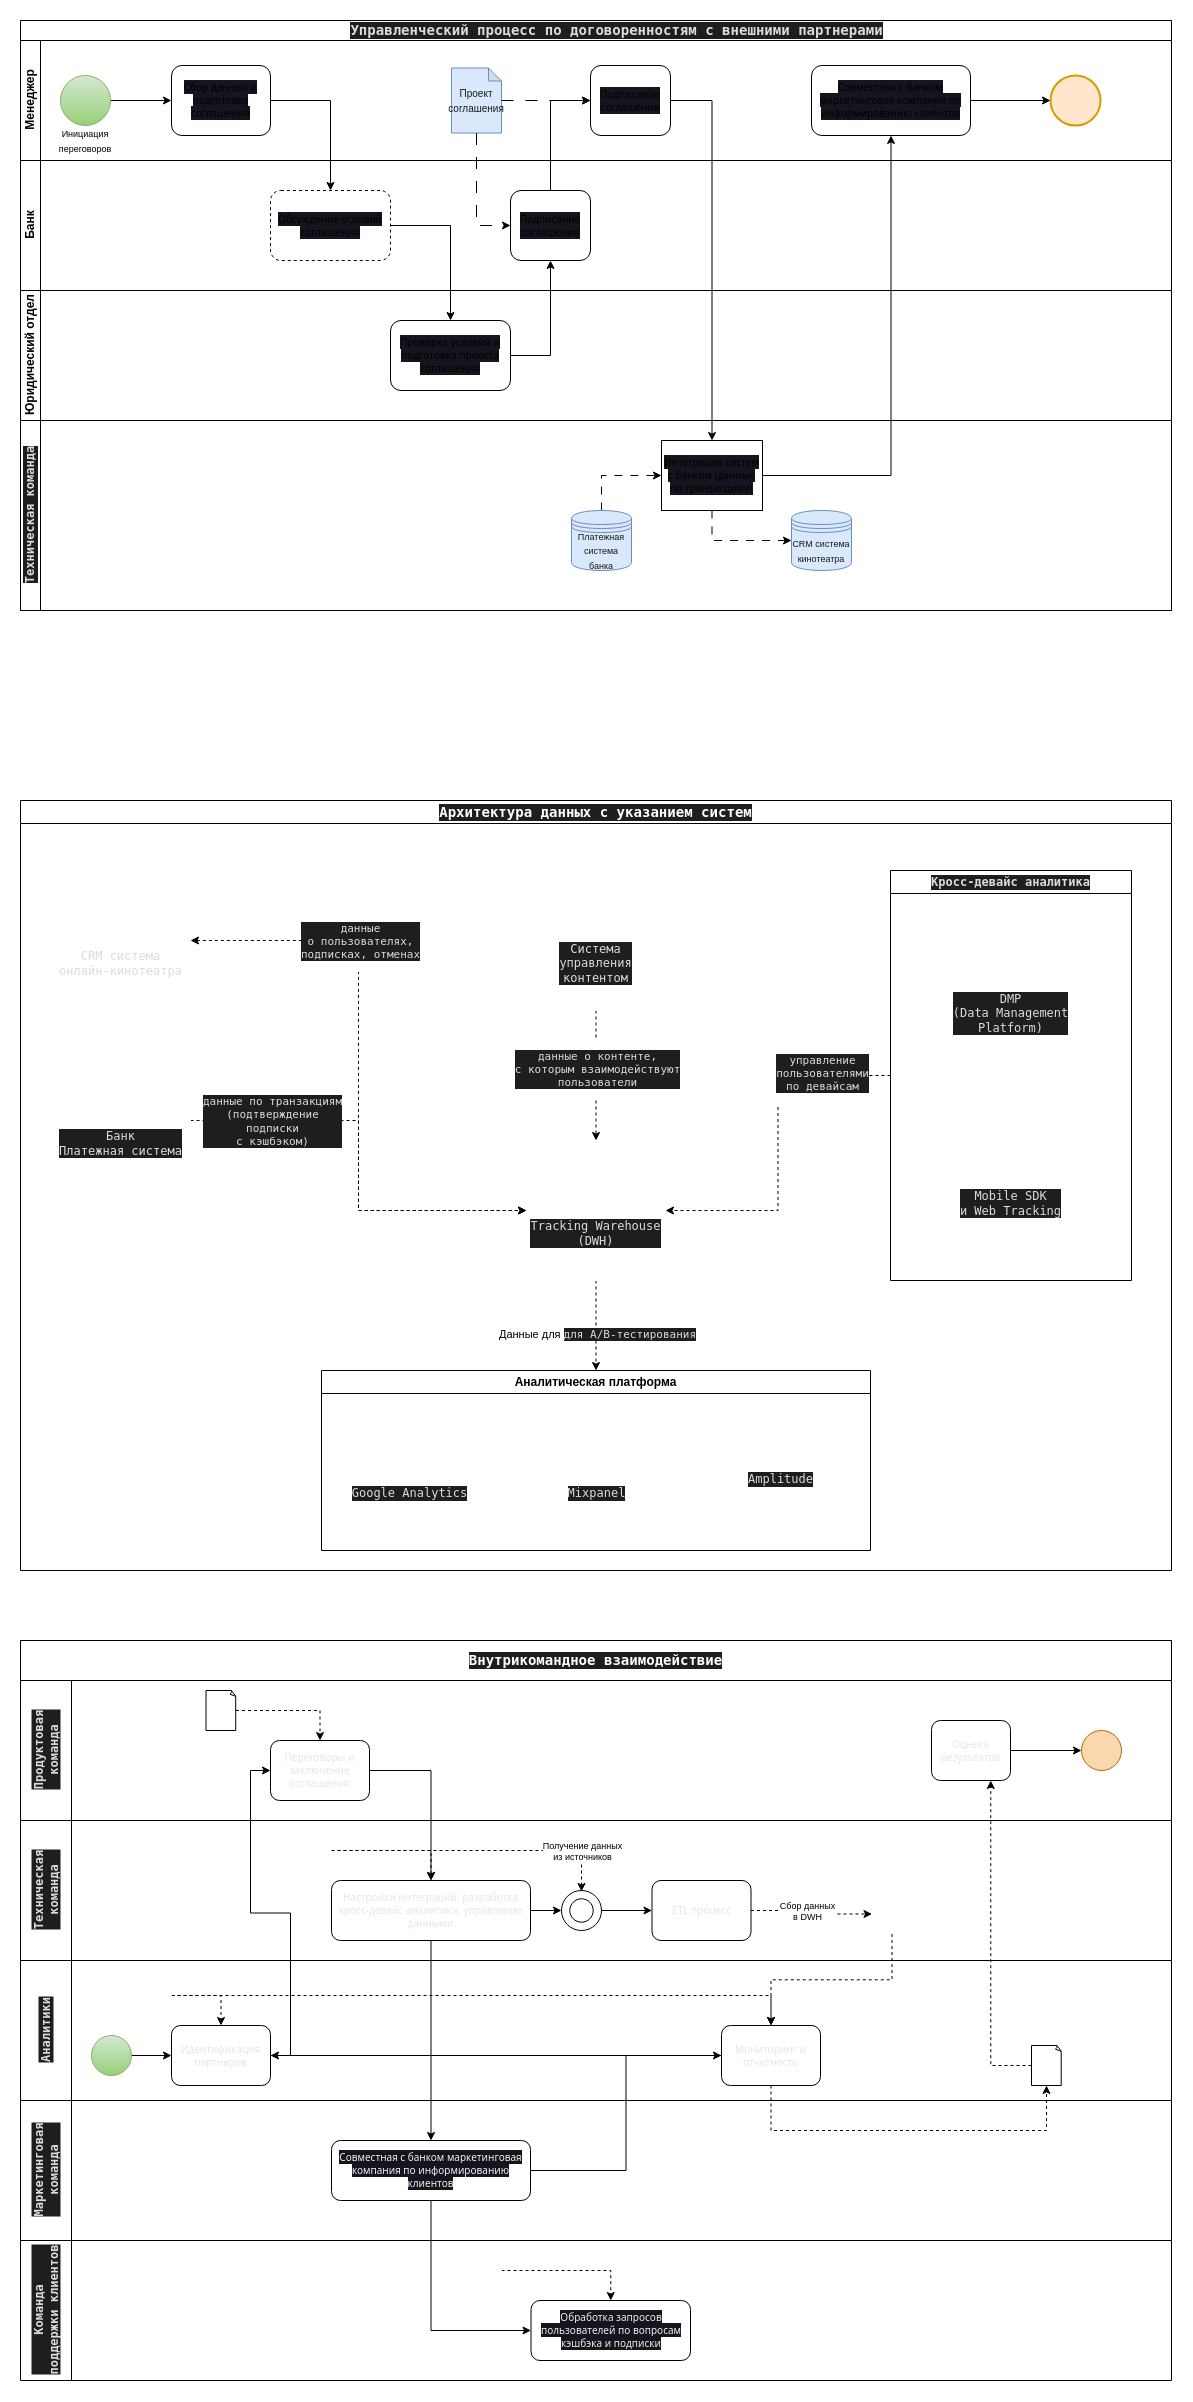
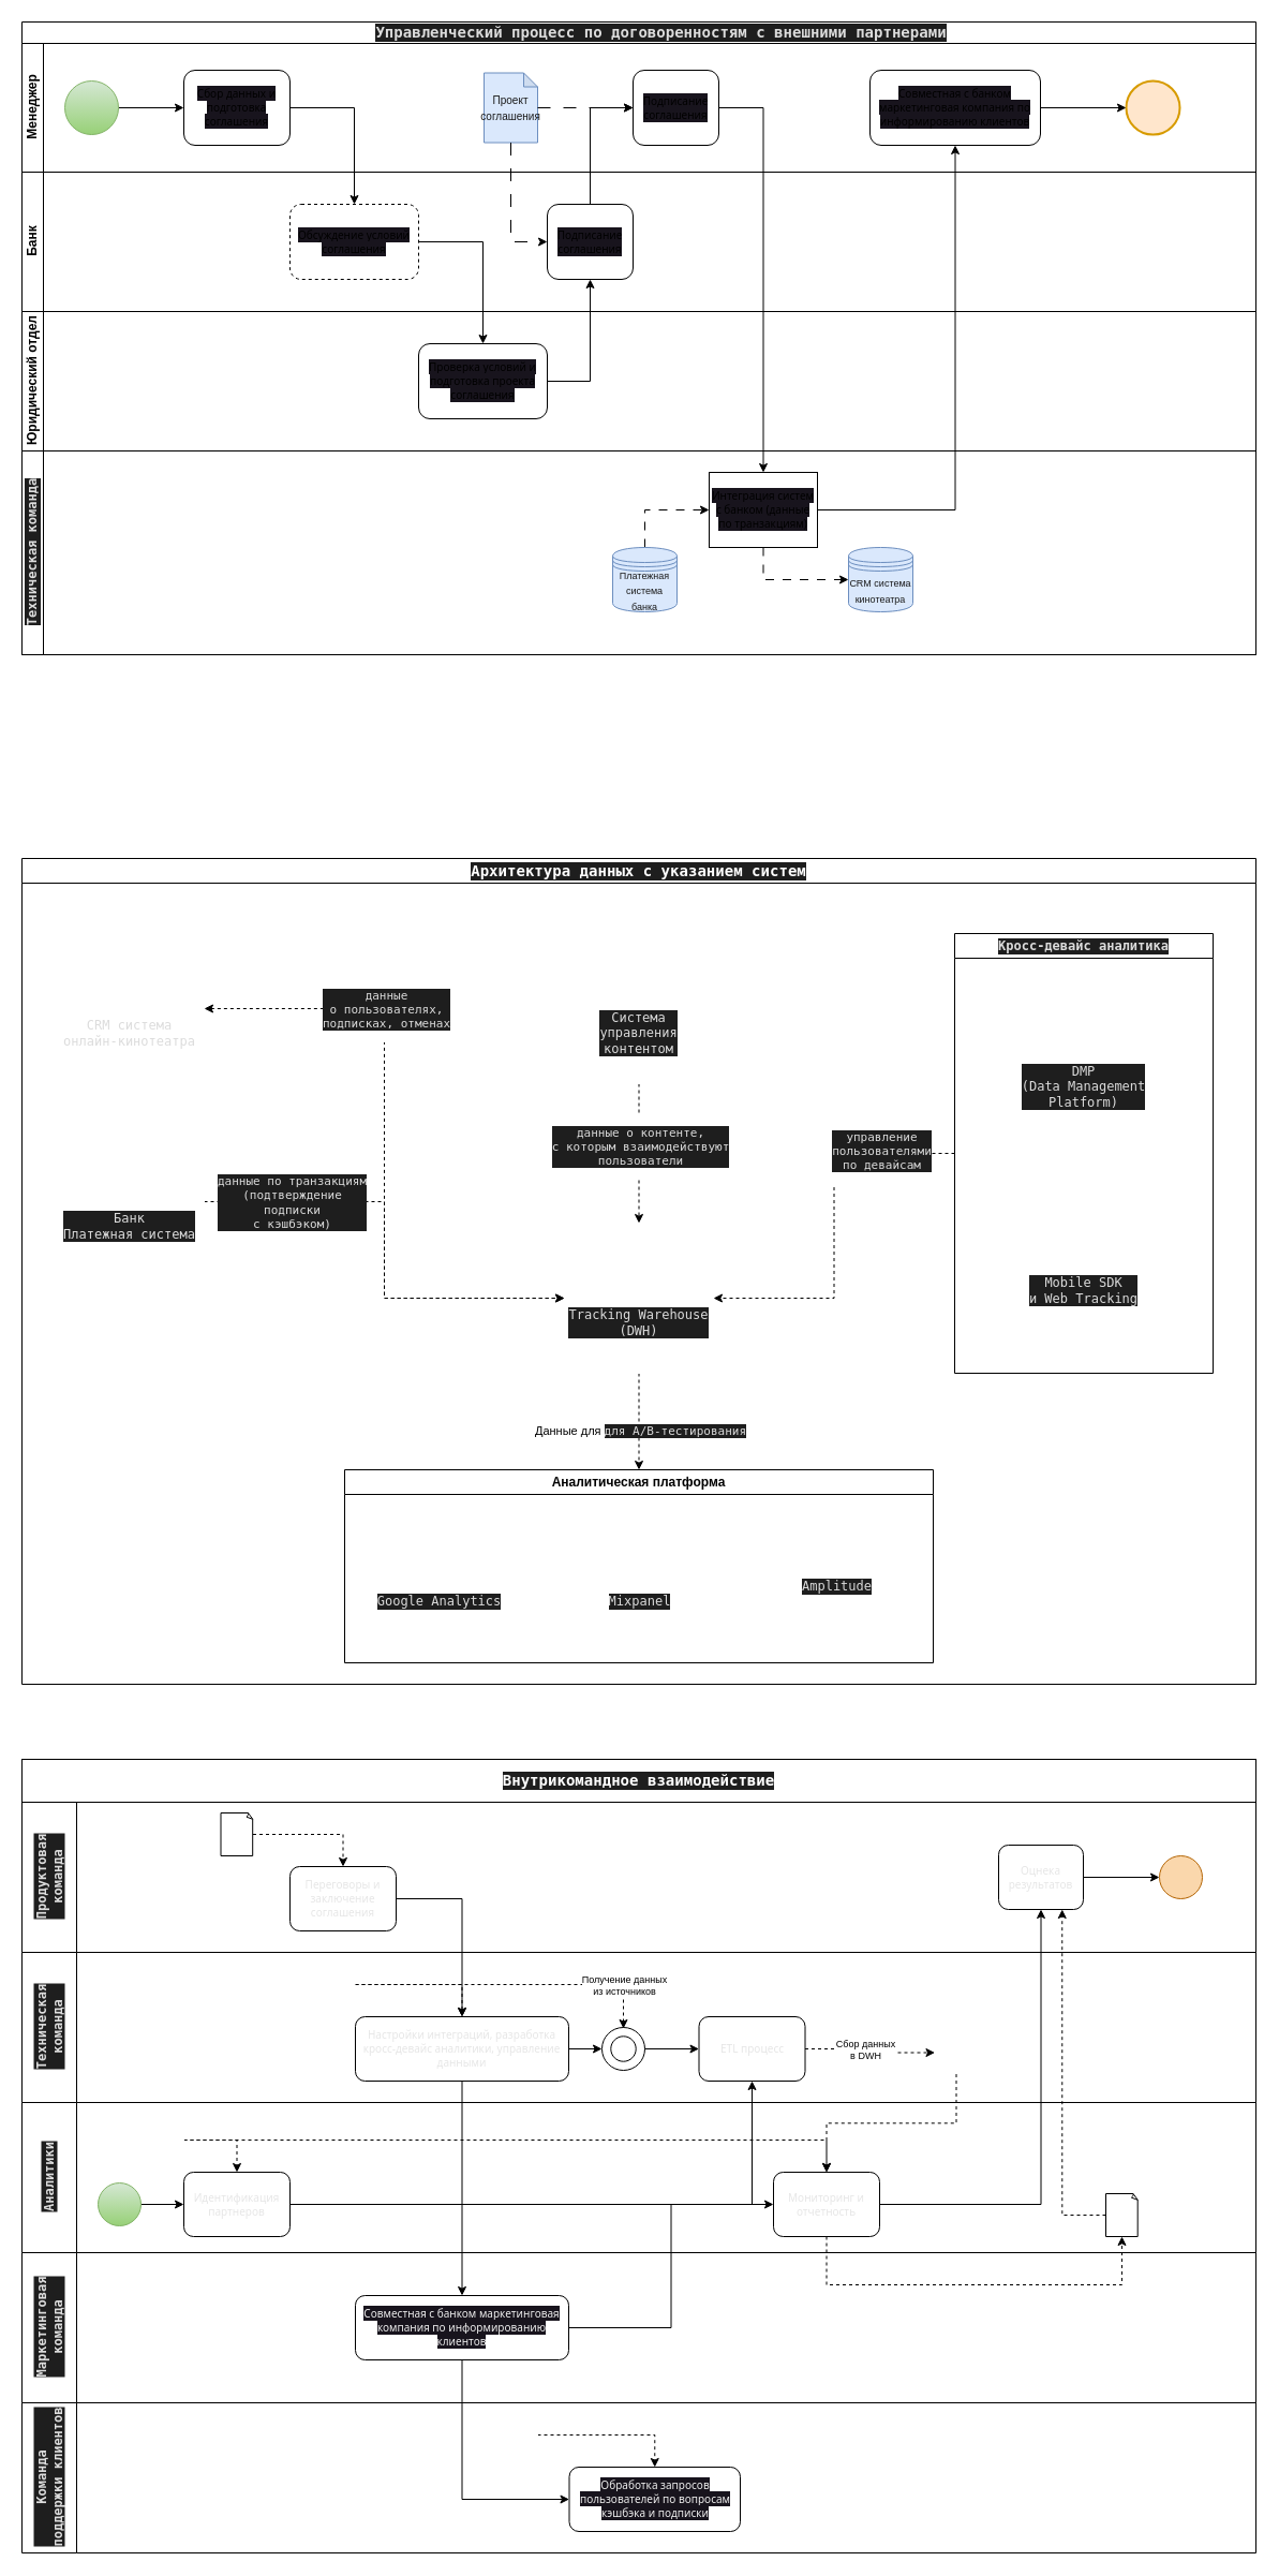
- <mxCell id="6" value="&lt;font style=&quot;font-size: 9px;&quot;&gt;Инициация переговоров&lt;/font&gt;" style="text;html=1;align=center;verticalAlign=middle;whiteSpace=wrap;rounded=0;" parent="3" vertex="1"><mxGeometry x="35" y="85" width="60" height="30" as="geometry" /></mxCell>
- <mxCell id="89" style="edgeStyle=orthogonalEdgeStyle;rounded=0;orthogonalLoop=1;jettySize=auto;html=1;entryX=0;entryY=0.5;entryDx=0;entryDy=0;exitX=1;exitY=0.5;exitDx=0;exitDy=0;" parent="55" source="73" target="57" edge="1"><mxGeometry relative="1" as="geometry" /></mxCell>
+ <mxCell id="89" style="edgeStyle=orthogonalEdgeStyle;rounded=0;orthogonalLoop=1;jettySize=auto;html=1;exitX=1;exitY=0.5;exitDx=0;exitDy=0;" parent="55" source="73" target="68" edge="1"><mxGeometry relative="1" as="geometry" /></mxCell>
- <mxCell id="98" style="edgeStyle=orthogonalEdgeStyle;rounded=0;orthogonalLoop=1;jettySize=auto;html=1;" edge="1" parent="55" source="79" target="73"><mxGeometry relative="1" as="geometry" /></mxCell>
+ <mxCell id="98" style="edgeStyle=orthogonalEdgeStyle;rounded=0;orthogonalLoop=1;jettySize=auto;html=1;entryX=0.5;entryY=1;entryDx=0;entryDy=0;" edge="1" parent="55" source="79" target="61"><mxGeometry relative="1" as="geometry" /></mxCell>
